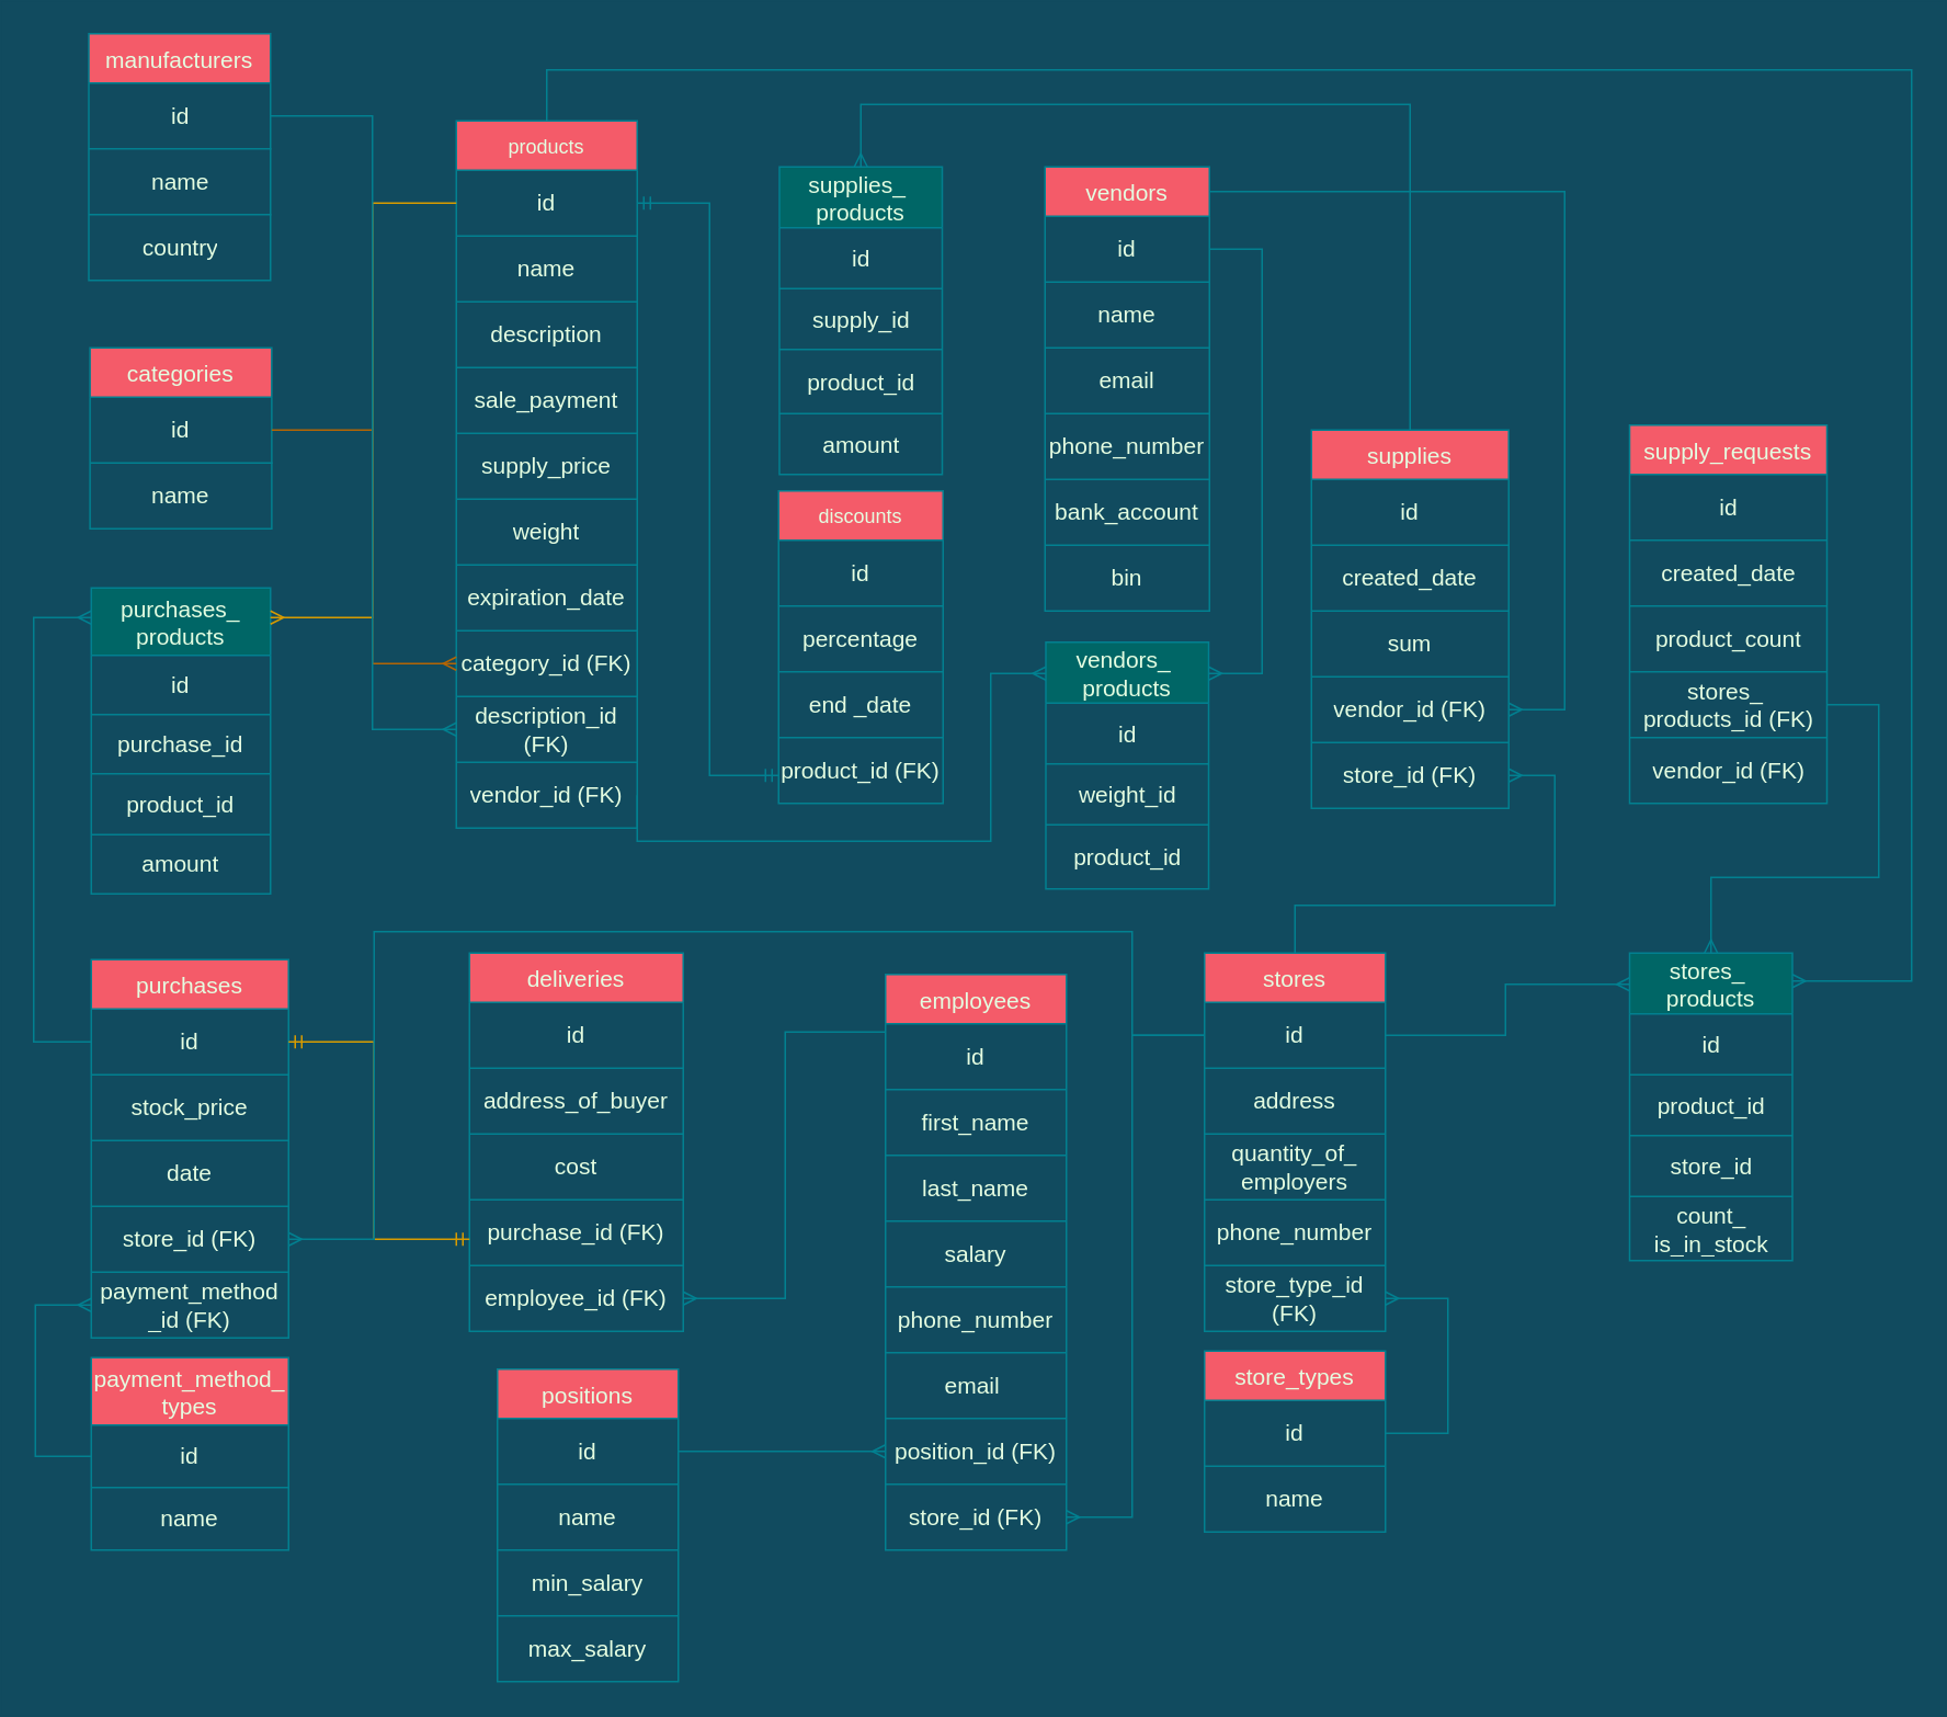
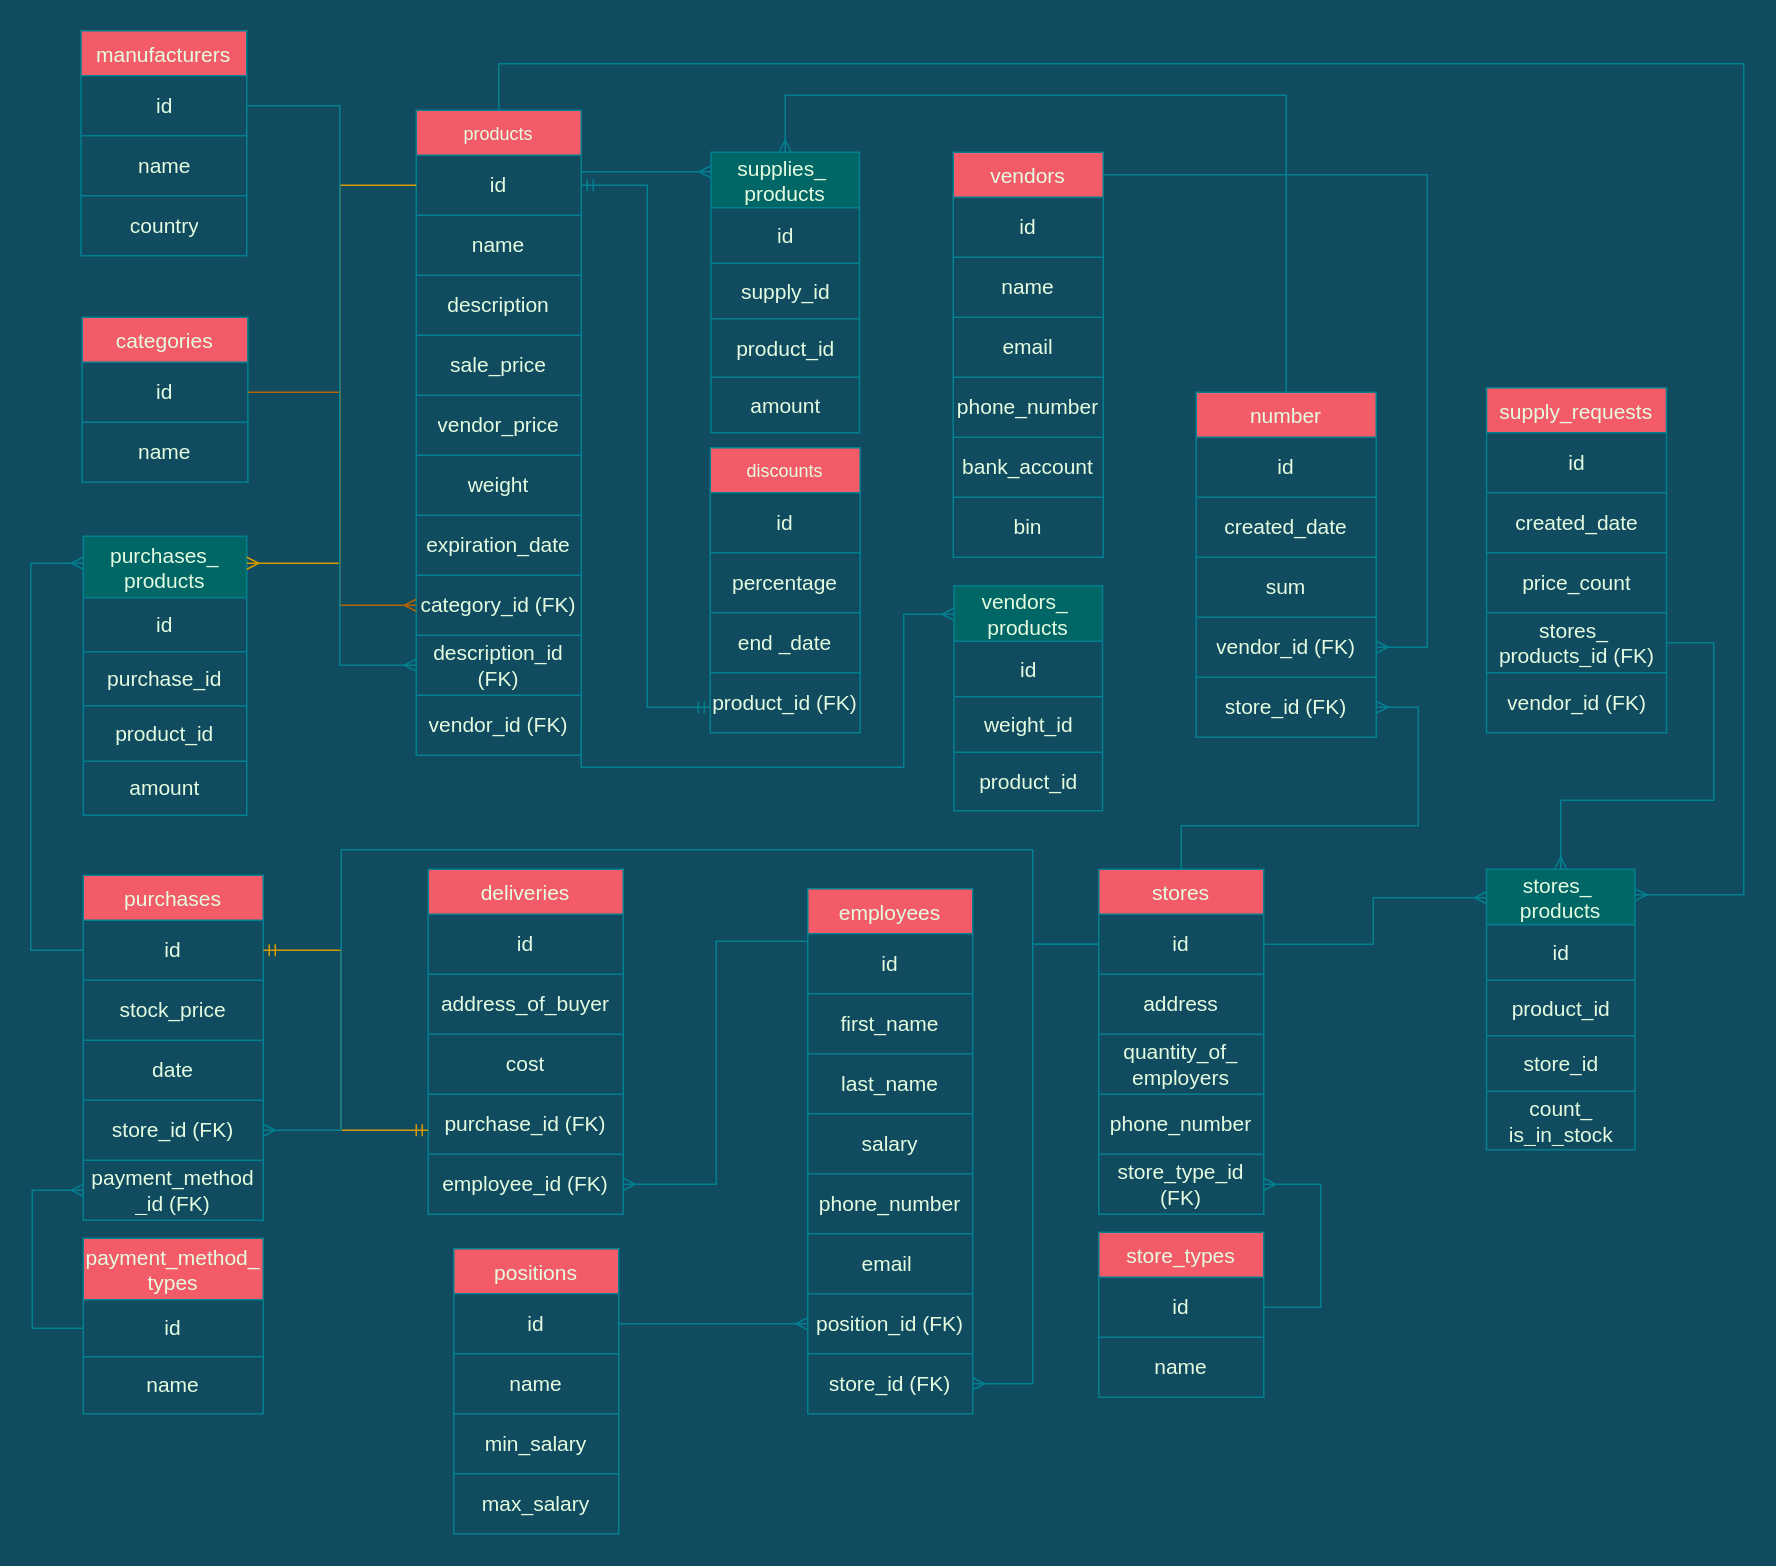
+ <mxCell id="144" value="" style="edgeStyle=orthogonalEdgeStyle;fontSize=12;html=1;endArrow=ERmany;rounded=0;fontColor=#E4FDE1;strokeColor=#028090;fillColor=#F45B69;" parent="1" source="2" target="135" edge="1"><mxGeometry width="100" height="100" relative="1" as="geometry"><mxPoint x="353" y="206" as="sourcePoint" /><mxPoint x="473" y="125" as="targetPoint" /><Array as="points"><mxPoint x="431" y="114" /><mxPoint x="431" y="114" /></Array></mxGeometry></mxCell>
- <mxCell id="10" value="&lt;font style=&quot;font-size: 14px;&quot;&gt;sale_payment&lt;/font&gt;" style="shape=partialRectangle;html=1;whiteSpace=wrap;connectable=0;overflow=hidden;fillColor=none;top=0;left=0;bottom=0;right=0;pointerEvents=1;fontColor=#E4FDE1;strokeColor=#028090;" parent="9" vertex="1"><mxGeometry width="110" height="40" as="geometry"><mxRectangle width="110" height="40" as="alternateBounds" /></mxGeometry></mxCell>
+ <mxCell id="10" value="&lt;font style=&quot;font-size: 14px;&quot;&gt;sale_price&lt;/font&gt;" style="shape=partialRectangle;html=1;whiteSpace=wrap;connectable=0;overflow=hidden;fillColor=none;top=0;left=0;bottom=0;right=0;pointerEvents=1;fontColor=#E4FDE1;strokeColor=#028090;" parent="9" vertex="1"><mxGeometry width="110" height="40" as="geometry"><mxRectangle width="110" height="40" as="alternateBounds" /></mxGeometry></mxCell>
- <mxCell id="36" value="supplies" style="shape=table;startSize=30;container=1;collapsible=0;childLayout=tableLayout;fontSize=14;fillColor=#F45B69;strokeColor=#028090;fontColor=#E4FDE1;" parent="1" vertex="1"><mxGeometry x="797" y="261" width="120" height="230" as="geometry" /></mxCell>
+ <mxCell id="36" value="number" style="shape=table;startSize=30;container=1;collapsible=0;childLayout=tableLayout;fontSize=14;fillColor=#F45B69;strokeColor=#028090;fontColor=#E4FDE1;" parent="1" vertex="1"><mxGeometry x="797" y="261" width="120" height="230" as="geometry" /></mxCell>
- <mxCell id="162" value="" style="edgeStyle=orthogonalEdgeStyle;fontSize=12;html=1;endArrow=ERmany;rounded=0;fontColor=#E4FDE1;strokeColor=#028090;fillColor=#F45B69;" parent="1" source="47" target="155" edge="1"><mxGeometry width="100" height="100" relative="1" as="geometry"><mxPoint x="760" y="188" as="sourcePoint" /><mxPoint x="846" y="188" as="targetPoint" /><Array as="points"><mxPoint x="767" y="151" /><mxPoint x="767" y="409" /></Array></mxGeometry></mxCell>
- <mxCell id="12" value="&lt;font style=&quot;font-size: 14px;&quot;&gt;supply_price&lt;/font&gt;" style="shape=partialRectangle;html=1;whiteSpace=wrap;connectable=0;overflow=hidden;fillColor=none;top=0;left=0;bottom=0;right=0;pointerEvents=1;fontColor=#E4FDE1;strokeColor=#028090;" parent="11" vertex="1"><mxGeometry width="110" height="40" as="geometry"><mxRectangle width="110" height="40" as="alternateBounds" /></mxGeometry></mxCell>
+ <mxCell id="12" value="&lt;font style=&quot;font-size: 14px;&quot;&gt;vendor_price&lt;/font&gt;" style="shape=partialRectangle;html=1;whiteSpace=wrap;connectable=0;overflow=hidden;fillColor=none;top=0;left=0;bottom=0;right=0;pointerEvents=1;fontColor=#E4FDE1;strokeColor=#028090;" parent="11" vertex="1"><mxGeometry width="110" height="40" as="geometry"><mxRectangle width="110" height="40" as="alternateBounds" /></mxGeometry></mxCell>
- <mxCell id="187" value="product_count" style="shape=partialRectangle;html=1;whiteSpace=wrap;connectable=0;overflow=hidden;fillColor=none;top=0;left=0;bottom=0;right=0;pointerEvents=1;fontSize=14;strokeColor=#028090;fontColor=#E4FDE1;" parent="186" vertex="1"><mxGeometry width="120" height="40" as="geometry"><mxRectangle width="120" height="40" as="alternateBounds" /></mxGeometry></mxCell>
+ <mxCell id="187" value="price_count" style="shape=partialRectangle;html=1;whiteSpace=wrap;connectable=0;overflow=hidden;fillColor=none;top=0;left=0;bottom=0;right=0;pointerEvents=1;fontSize=14;strokeColor=#028090;fontColor=#E4FDE1;" parent="186" vertex="1"><mxGeometry width="120" height="40" as="geometry"><mxRectangle width="120" height="40" as="alternateBounds" /></mxGeometry></mxCell>
